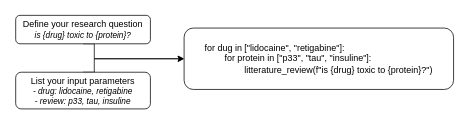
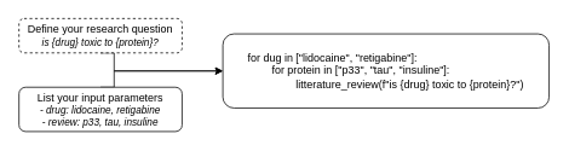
- <mxCell id="3" value="&lt;font style=&quot;font-size: 12px;&quot;&gt;Define your research question&lt;/font&gt;&lt;div&gt;&lt;i&gt;&lt;font style=&quot;font-size: 11px;&quot;&gt;is {drug} toxic to {protein}?&lt;/font&gt;&lt;/i&gt;&lt;/div&gt;" style="rounded=1;whiteSpace=wrap;html=1;gradientColor=none;fillColor=default;" vertex="1" parent="1"><mxGeometry x="20" y="20" width="180" height="38" as="geometry" /></mxCell>
+ <mxCell id="3" value="&lt;font style=&quot;font-size: 12px;&quot;&gt;Define your research question&lt;/font&gt;&lt;div&gt;&lt;i&gt;&lt;font style=&quot;font-size: 11px;&quot;&gt;is {drug} toxic to {protein}?&lt;/font&gt;&lt;/i&gt;&lt;/div&gt;" style="rounded=1;whiteSpace=wrap;html=1;gradientColor=none;fillColor=default;dashed=1;" vertex="1" parent="1"><mxGeometry x="20" y="20" width="180" height="38" as="geometry" /></mxCell>
